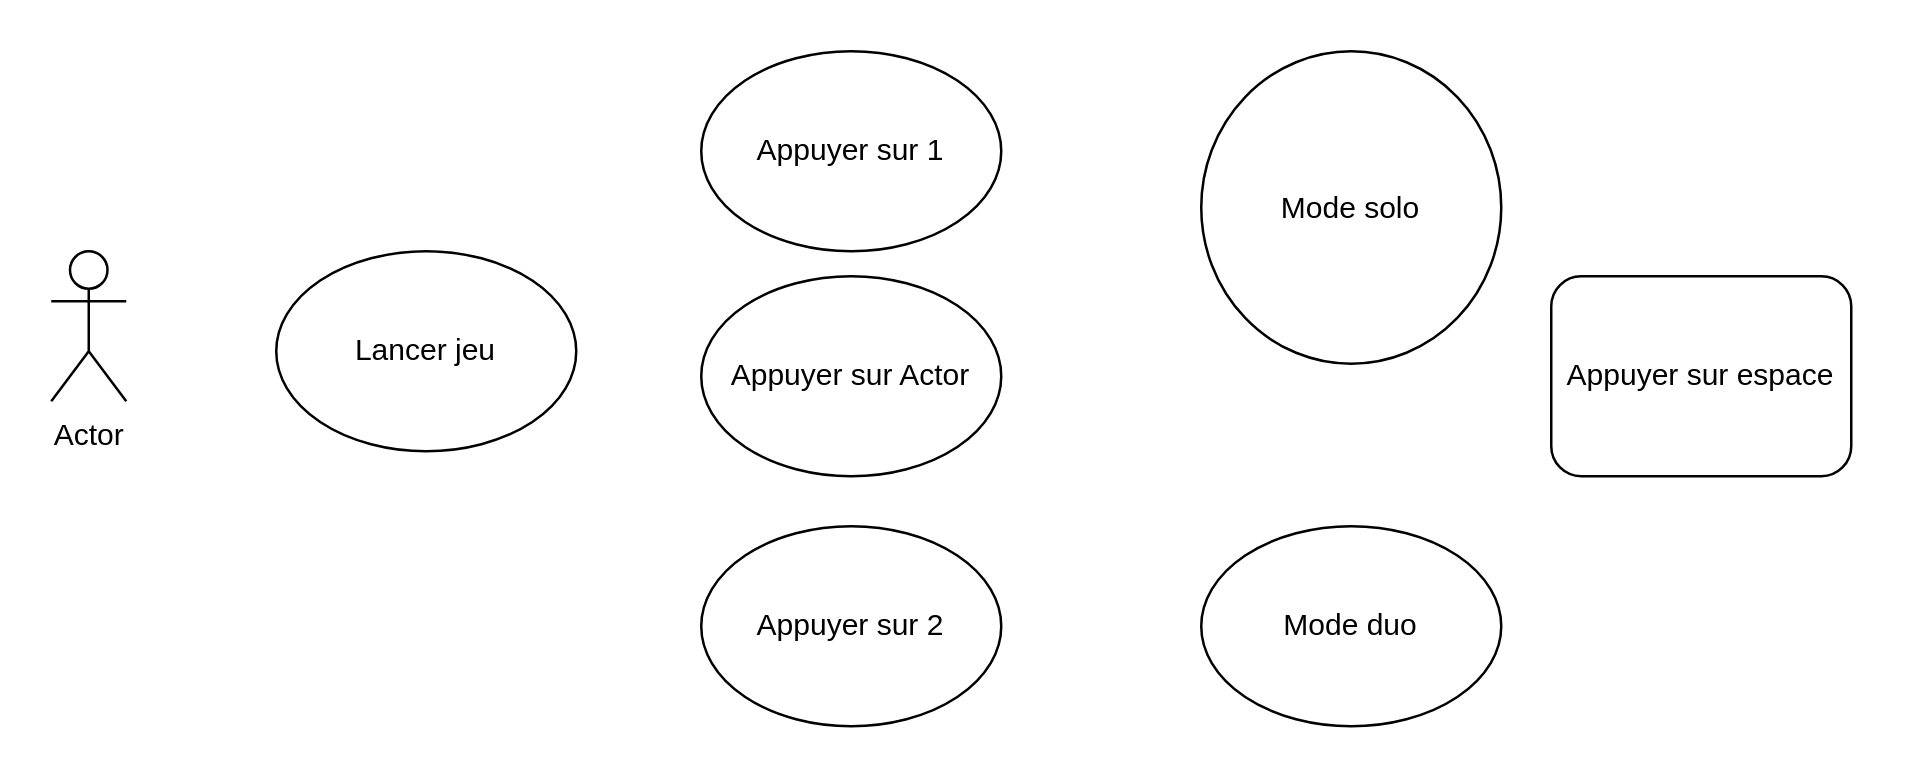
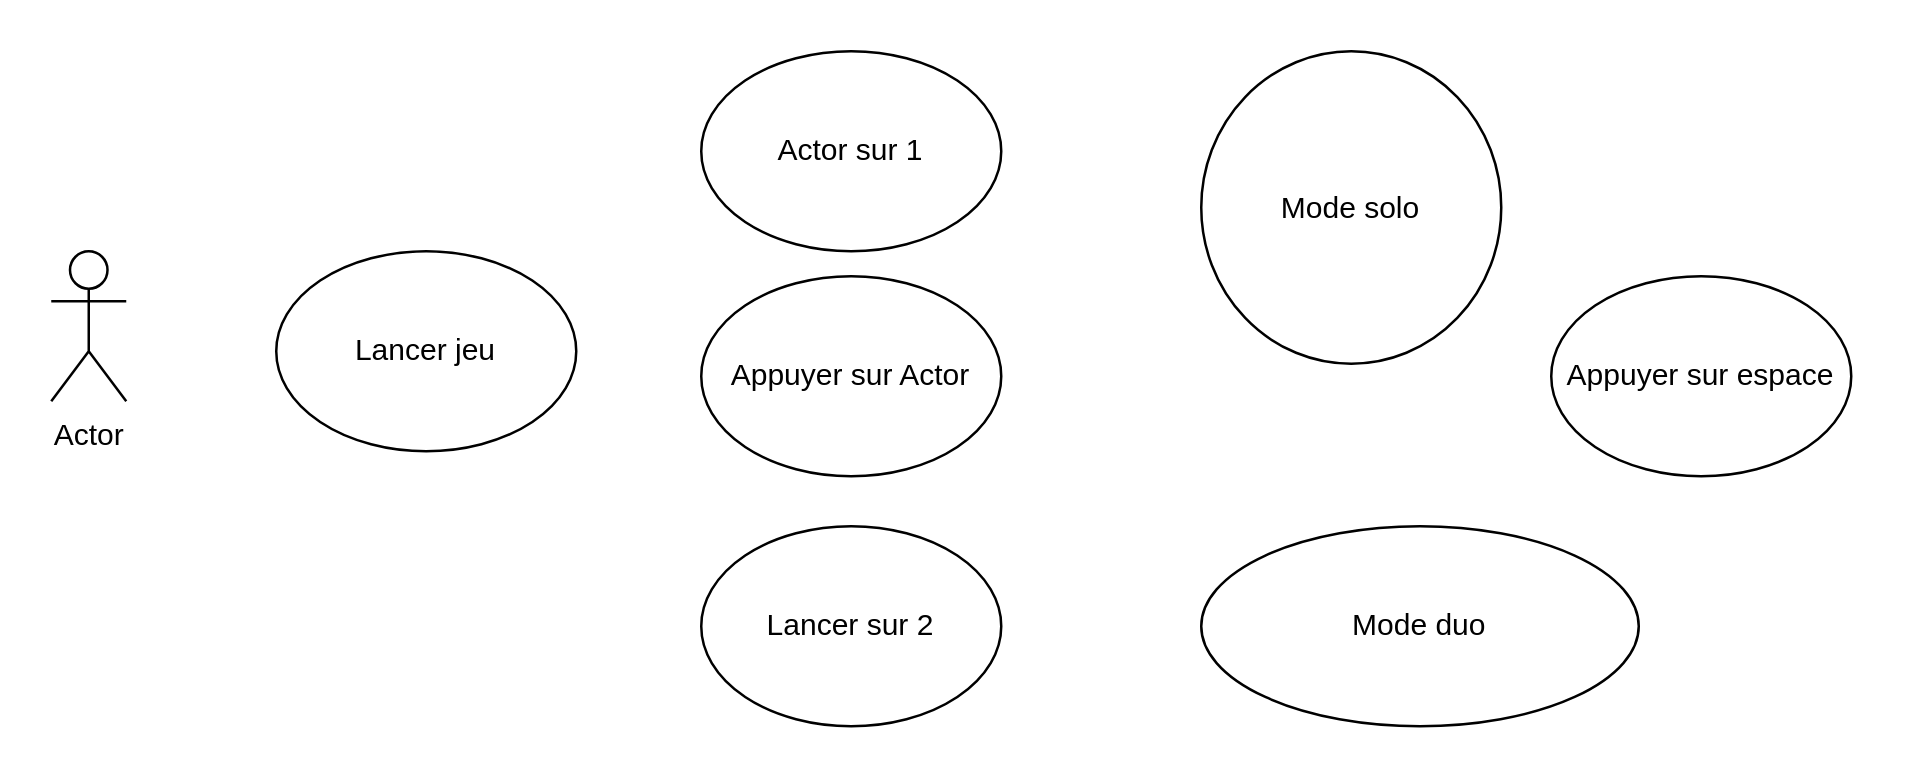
- <mxCell id="4" value="Appuyer sur 1" style="ellipse;whiteSpace=wrap;html=1;" vertex="1" parent="1"><mxGeometry x="280" y="20" width="120" height="80" as="geometry" /></mxCell>
+ <mxCell id="4" value="Actor sur 1" style="ellipse;whiteSpace=wrap;html=1;" vertex="1" parent="1"><mxGeometry x="280" y="20" width="120" height="80" as="geometry" /></mxCell>
- <mxCell id="9" value="Appuyer sur espace" style="whiteSpace=wrap;html=1;rounded=1;" vertex="1" parent="1"><mxGeometry x="620" y="110" width="120" height="80" as="geometry" /></mxCell>
+ <mxCell id="9" value="Appuyer sur espace" style="ellipse;whiteSpace=wrap;html=1;" vertex="1" parent="1"><mxGeometry x="620" y="110" width="120" height="80" as="geometry" /></mxCell>
- <mxCell id="5" value="Appuyer sur 2" style="ellipse;whiteSpace=wrap;html=1;" vertex="1" parent="1"><mxGeometry x="280" y="210" width="120" height="80" as="geometry" /></mxCell>
+ <mxCell id="5" value="Lancer sur 2" style="ellipse;whiteSpace=wrap;html=1;" vertex="1" parent="1"><mxGeometry x="280" y="210" width="120" height="80" as="geometry" /></mxCell>
- <mxCell id="6" value="Mode duo" style="ellipse;whiteSpace=wrap;html=1;" vertex="1" parent="1"><mxGeometry x="480" y="210" width="120" height="80" as="geometry" /></mxCell>
+ <mxCell id="6" value="Mode duo" style="ellipse;whiteSpace=wrap;html=1;" vertex="1" parent="1"><mxGeometry x="480" y="210" width="175" height="80" as="geometry" /></mxCell>
